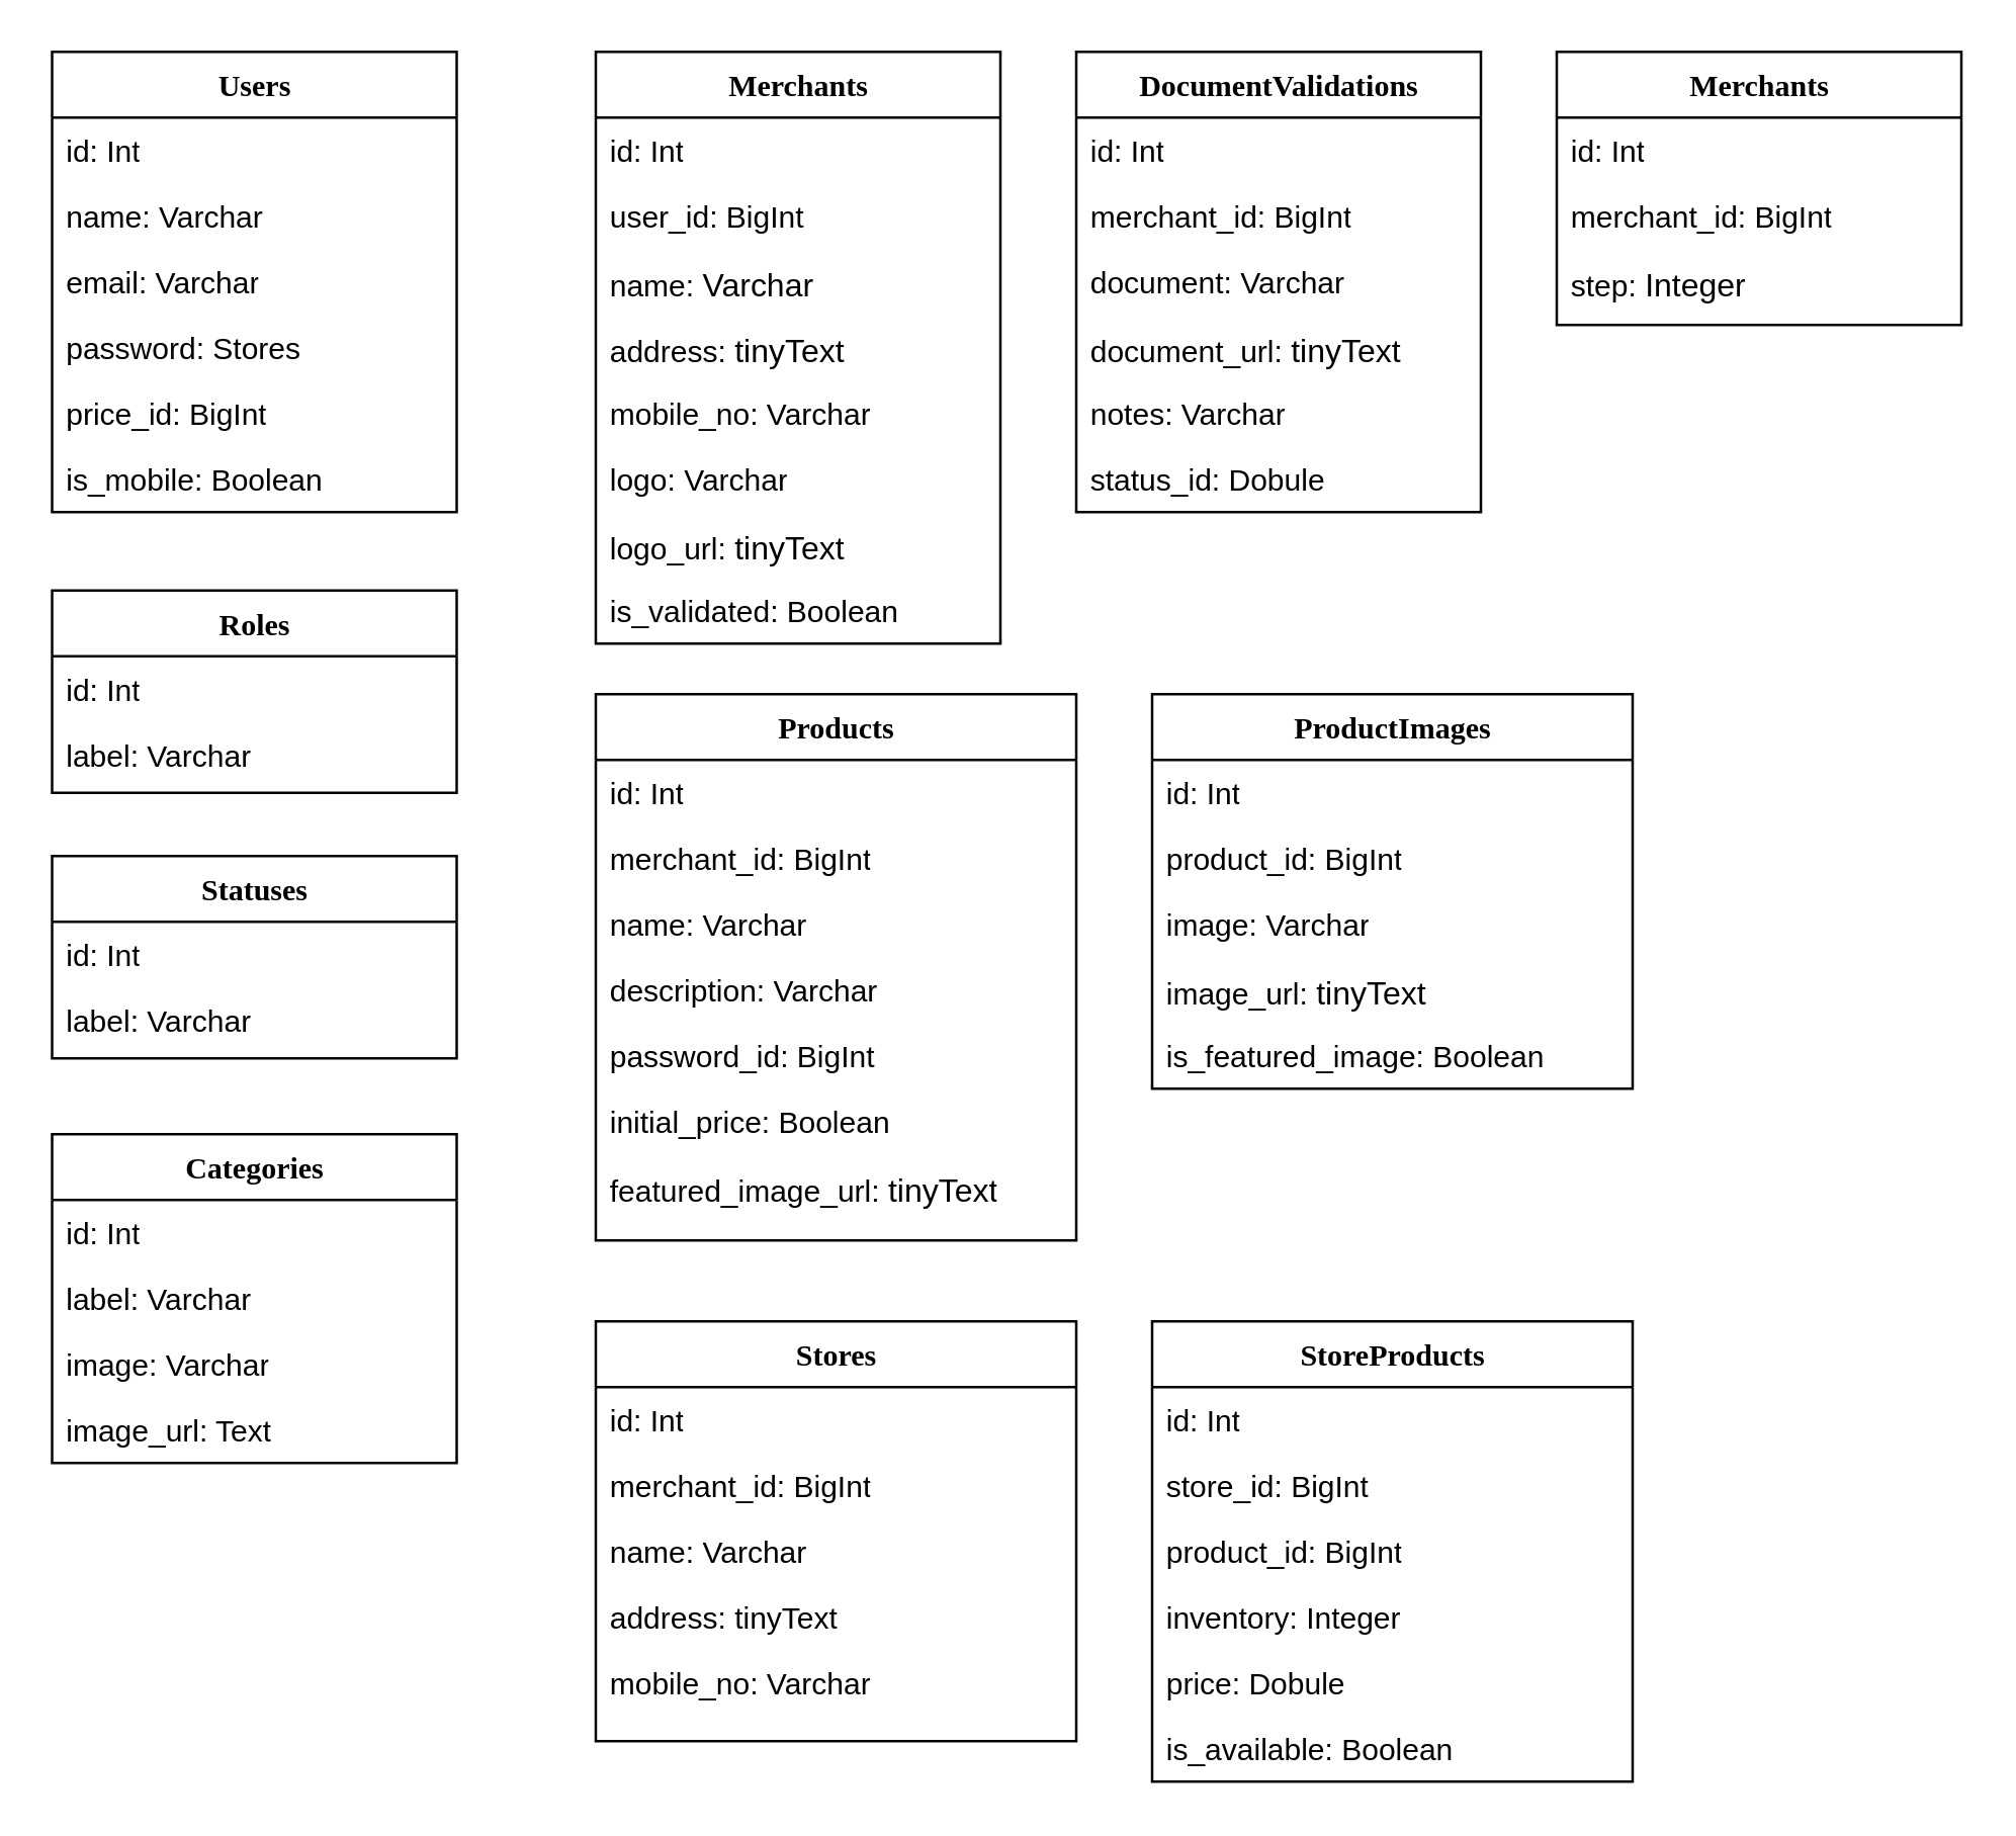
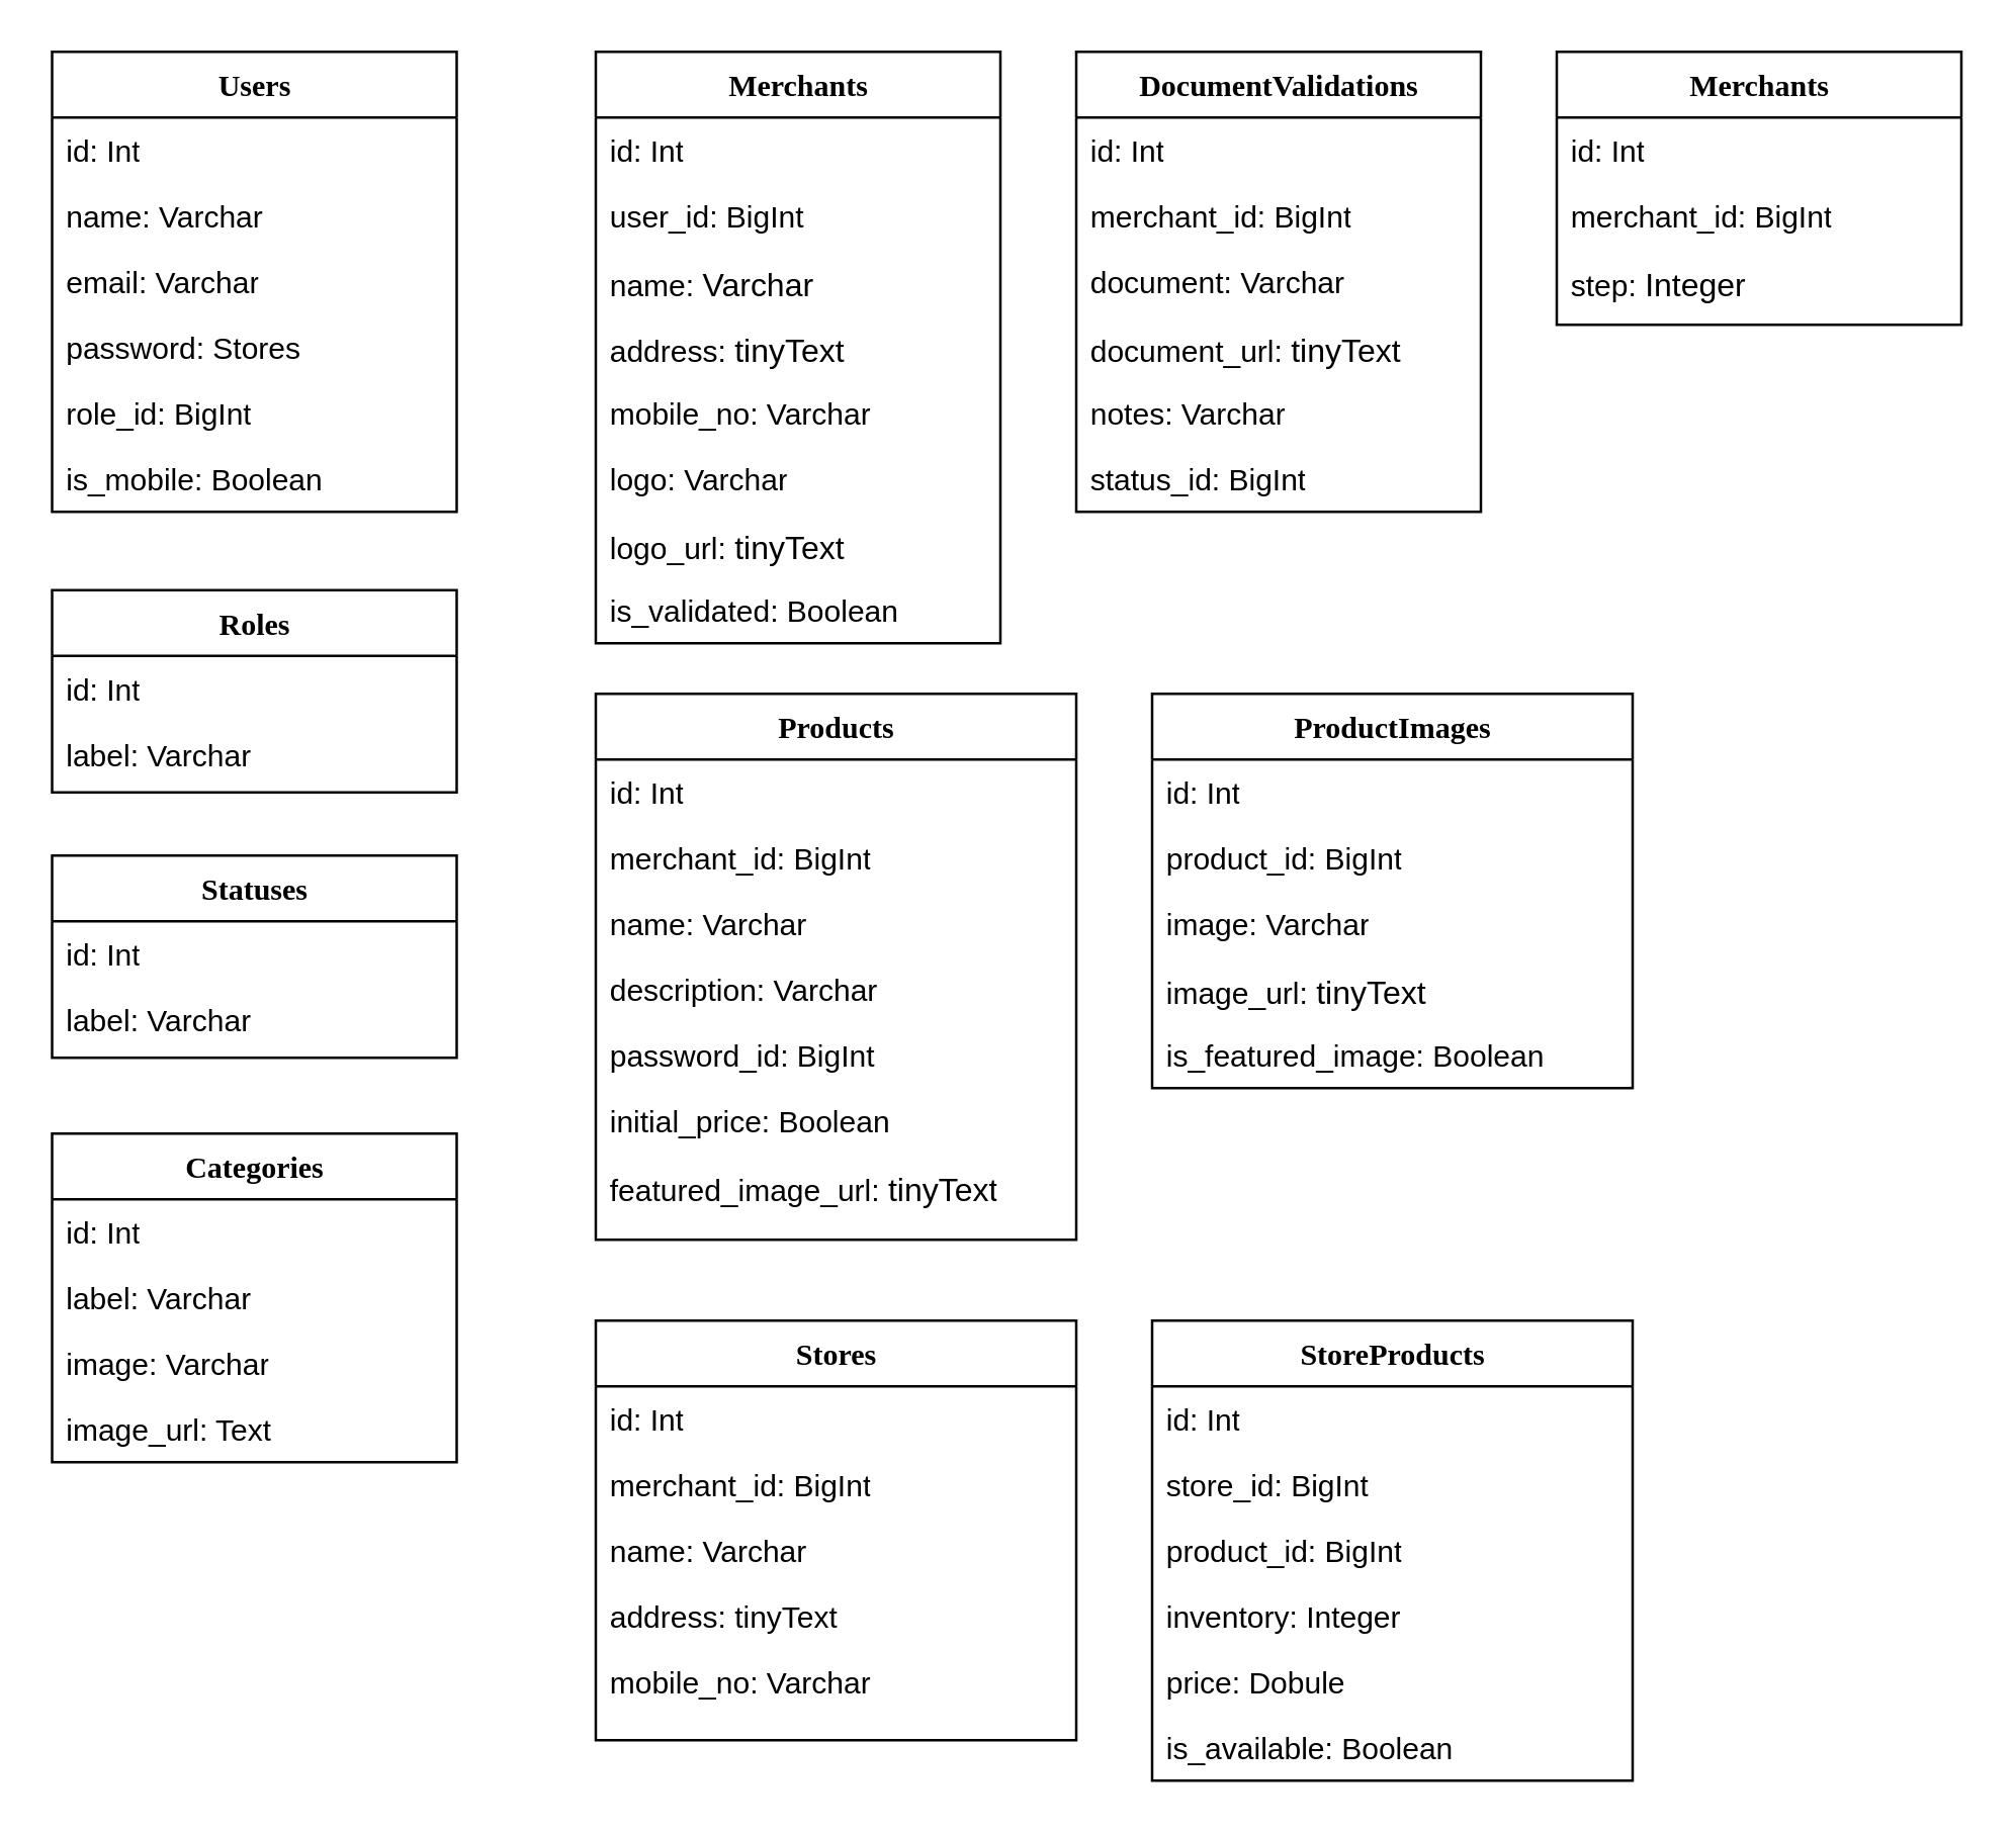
- <mxCell id="7" value="price_id: BigInt" style="text;html=1;strokeColor=none;fillColor=none;align=left;verticalAlign=top;spacingLeft=4;spacingRight=4;whiteSpace=wrap;overflow=hidden;rotatable=0;points=[[0,0.5],[1,0.5]];portConstraint=eastwest;" parent="2" vertex="1"><mxGeometry y="130" width="160" height="26" as="geometry" /></mxCell>
+ <mxCell id="7" value="role_id: BigInt" style="text;html=1;strokeColor=none;fillColor=none;align=left;verticalAlign=top;spacingLeft=4;spacingRight=4;whiteSpace=wrap;overflow=hidden;rotatable=0;points=[[0,0.5],[1,0.5]];portConstraint=eastwest;" parent="2" vertex="1"><mxGeometry y="130" width="160" height="26" as="geometry" /></mxCell>
- <mxCell id="27" value="status_id: Dobule" style="text;html=1;strokeColor=none;fillColor=none;align=left;verticalAlign=top;spacingLeft=4;spacingRight=4;whiteSpace=wrap;overflow=hidden;rotatable=0;points=[[0,0.5],[1,0.5]];portConstraint=eastwest;" parent="21" vertex="1"><mxGeometry y="156" width="160" height="26" as="geometry" /></mxCell>
+ <mxCell id="27" value="status_id: BigInt" style="text;html=1;strokeColor=none;fillColor=none;align=left;verticalAlign=top;spacingLeft=4;spacingRight=4;whiteSpace=wrap;overflow=hidden;rotatable=0;points=[[0,0.5],[1,0.5]];portConstraint=eastwest;" parent="21" vertex="1"><mxGeometry y="156" width="160" height="26" as="geometry" /></mxCell>
